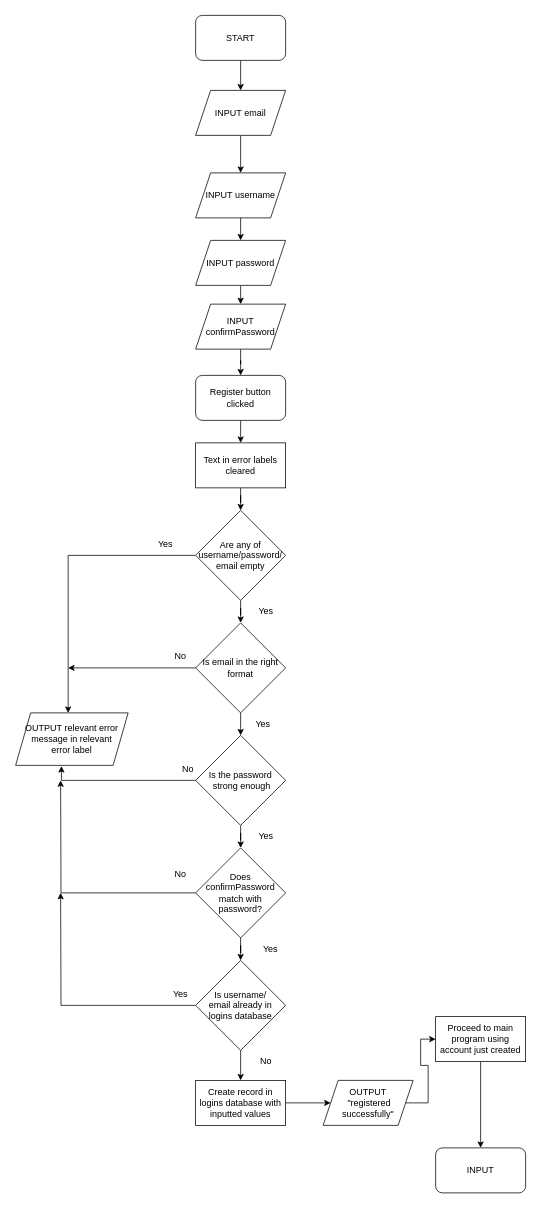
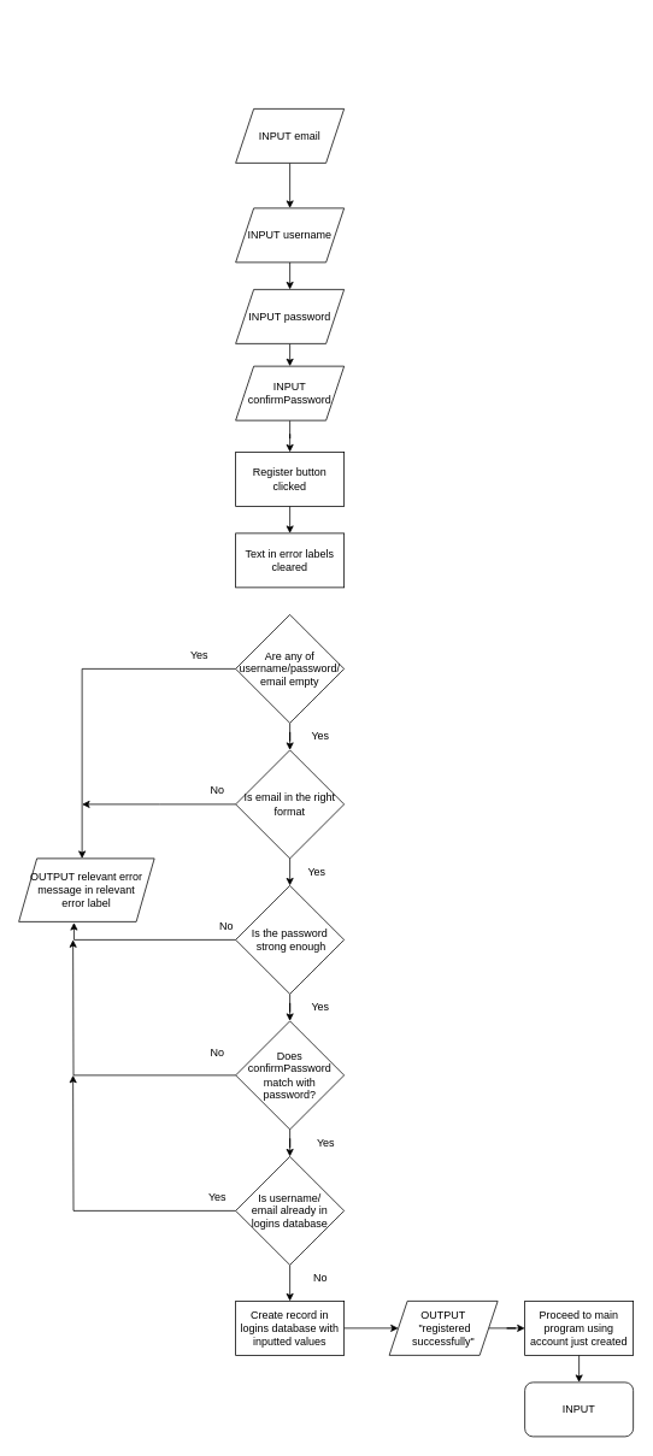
- <mxCell id="3" value="START" style="rounded=1;whiteSpace=wrap;html=1;" vertex="1" parent="1"><mxGeometry x="260" y="20" width="120" height="60" as="geometry" /></mxCell>
- <mxCell id="2" style="edgeStyle=orthogonalEdgeStyle;rounded=0;orthogonalLoop=1;jettySize=auto;html=1;entryX=0.5;entryY=0;entryDx=0;entryDy=0;" edge="1" parent="1" source="3" target="5"><mxGeometry relative="1" as="geometry" /></mxCell>
- <mxCell id="18" value="Register button clicked" style="whiteSpace=wrap;html=1;rounded=1;" vertex="1" parent="1"><mxGeometry x="260" y="500" width="120" height="60" as="geometry" /></mxCell>
+ <mxCell id="18" value="Register button clicked" style="rounded=0;whiteSpace=wrap;html=1;" vertex="1" parent="1"><mxGeometry x="260" y="500" width="120" height="60" as="geometry" /></mxCell>
- <mxCell id="19" style="edgeStyle=orthogonalEdgeStyle;rounded=0;orthogonalLoop=1;jettySize=auto;html=1;entryX=0.5;entryY=0;entryDx=0;entryDy=0;" edge="1" parent="1" source="20" target="11"><mxGeometry relative="1" as="geometry" /></mxCell>
- <mxCell id="45" value="Proceed to main program using account just created" style="rounded=0;whiteSpace=wrap;html=1;" vertex="1" parent="1"><mxGeometry x="580" y="1355" width="120" height="60" as="geometry" /></mxCell>
+ <mxCell id="45" value="Proceed to main program using account just created" style="rounded=0;whiteSpace=wrap;html=1;" vertex="1" parent="1"><mxGeometry x="580" y="1440" width="120" height="60" as="geometry" /></mxCell>
